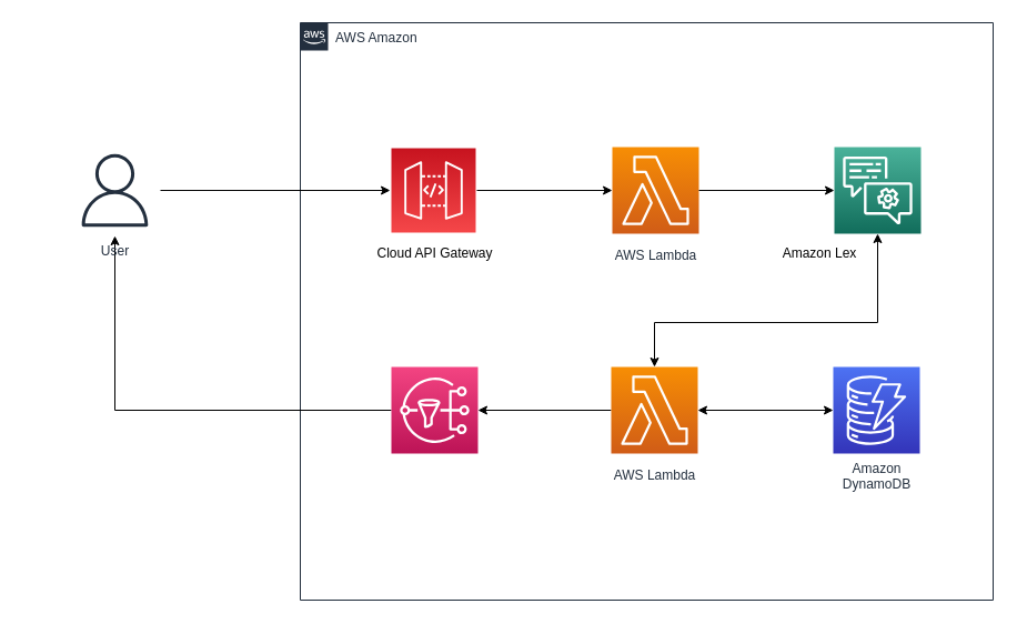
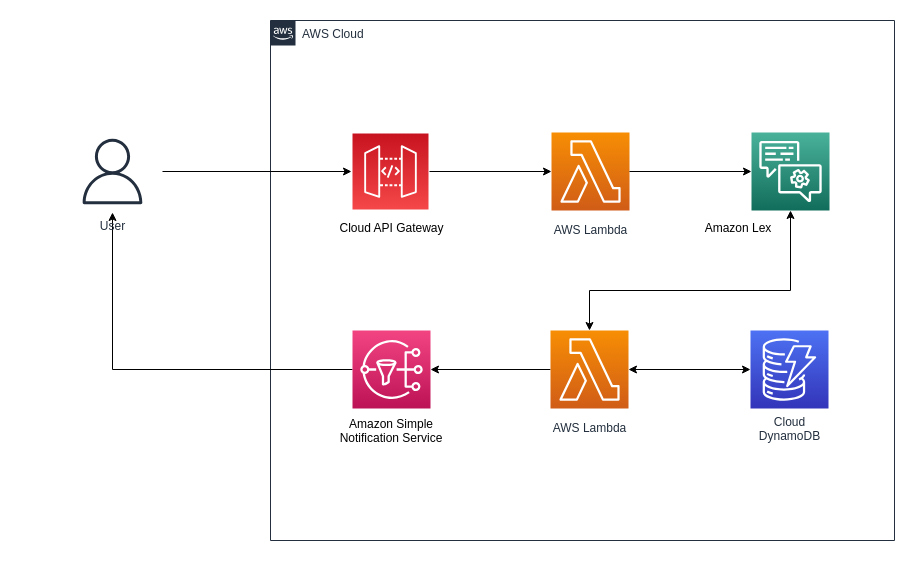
- <mxCell id="2" value="AWS Amazon" style="points=[[0,0],[0.25,0],[0.5,0],[0.75,0],[1,0],[1,0.25],[1,0.5],[1,0.75],[1,1],[0.75,1],[0.5,1],[0.25,1],[0,1],[0,0.75],[0,0.5],[0,0.25]];outlineConnect=0;gradientColor=none;html=1;whiteSpace=wrap;fontSize=12;fontStyle=0;shape=mxgraph.aws4.group;grIcon=mxgraph.aws4.group_aws_cloud_alt;strokeColor=#232F3E;fillColor=none;verticalAlign=top;align=left;spacingLeft=30;fontColor=#232F3E;dashed=0;labelBackgroundColor=#ffffff;" parent="1" vertex="1"><mxGeometry x="270" y="20" width="624" height="520" as="geometry" /></mxCell>
+ <mxCell id="2" value="AWS Cloud" style="points=[[0,0],[0.25,0],[0.5,0],[0.75,0],[1,0],[1,0.25],[1,0.5],[1,0.75],[1,1],[0.75,1],[0.5,1],[0.25,1],[0,1],[0,0.75],[0,0.5],[0,0.25]];outlineConnect=0;gradientColor=none;html=1;whiteSpace=wrap;fontSize=12;fontStyle=0;shape=mxgraph.aws4.group;grIcon=mxgraph.aws4.group_aws_cloud_alt;strokeColor=#232F3E;fillColor=none;verticalAlign=top;align=left;spacingLeft=30;fontColor=#232F3E;dashed=0;labelBackgroundColor=#ffffff;" parent="1" vertex="1"><mxGeometry x="270" y="20" width="624" height="520" as="geometry" /></mxCell>
- <mxCell id="15" value="User" style="outlineConnect=0;fontColor=#232F3E;gradientColor=none;strokeColor=#232F3E;fillColor=#ffffff;dashed=0;verticalLabelPosition=bottom;verticalAlign=top;align=center;html=1;fontSize=12;fontStyle=0;aspect=fixed;shape=mxgraph.aws4.resourceIcon;resIcon=mxgraph.aws4.user;" parent="1" vertex="1"><mxGeometry x="62" y="130" width="82" height="82" as="geometry" /></mxCell>
+ <mxCell id="15" value="User" style="outlineConnect=0;fontColor=#232F3E;gradientColor=none;strokeColor=#232F3E;fillColor=#ffffff;dashed=0;verticalLabelPosition=bottom;verticalAlign=top;align=center;html=1;fontSize=12;fontStyle=0;aspect=fixed;shape=mxgraph.aws4.resourceIcon;resIcon=mxgraph.aws4.user;" parent="1" vertex="1"><mxGeometry x="62" y="130" width="100" height="82" as="geometry" /></mxCell>
- <mxCell id="3" value="Amazon&lt;br&gt;DynamoDB" style="outlineConnect=0;fontColor=#232F3E;gradientColor=#4D72F3;gradientDirection=north;fillColor=#3334B9;strokeColor=#ffffff;dashed=0;verticalLabelPosition=bottom;verticalAlign=top;align=center;html=1;fontSize=12;fontStyle=0;aspect=fixed;shape=mxgraph.aws4.resourceIcon;resIcon=mxgraph.aws4.dynamodb;labelBackgroundColor=#ffffff;" parent="1" vertex="1"><mxGeometry x="750" y="330" width="78" height="78" as="geometry" /></mxCell>
+ <mxCell id="3" value="Cloud&lt;br&gt;DynamoDB" style="outlineConnect=0;fontColor=#232F3E;gradientColor=#4D72F3;gradientDirection=north;fillColor=#3334B9;strokeColor=#ffffff;dashed=0;verticalLabelPosition=bottom;verticalAlign=top;align=center;html=1;fontSize=12;fontStyle=0;aspect=fixed;shape=mxgraph.aws4.resourceIcon;resIcon=mxgraph.aws4.dynamodb;labelBackgroundColor=#ffffff;" parent="1" vertex="1"><mxGeometry x="750" y="330" width="78" height="78" as="geometry" /></mxCell>
+ <mxCell id="21" value="&lt;div&gt;Amazon Simple Notification Service&lt;/div&gt;&lt;div&gt;&lt;br&gt;&lt;/div&gt;" style="text;html=1;strokeColor=none;fillColor=none;align=center;verticalAlign=middle;whiteSpace=wrap;rounded=0;" parent="1" vertex="1"><mxGeometry x="321" y="428" width="140" height="20" as="geometry" /></mxCell>
